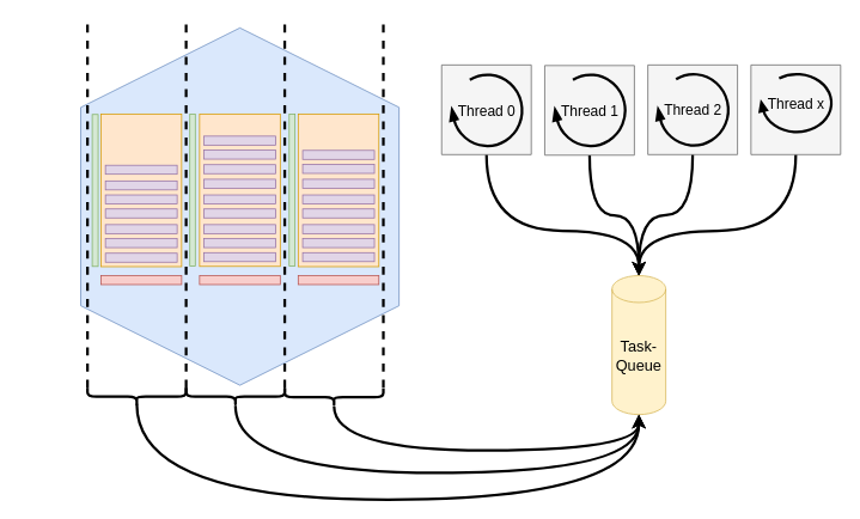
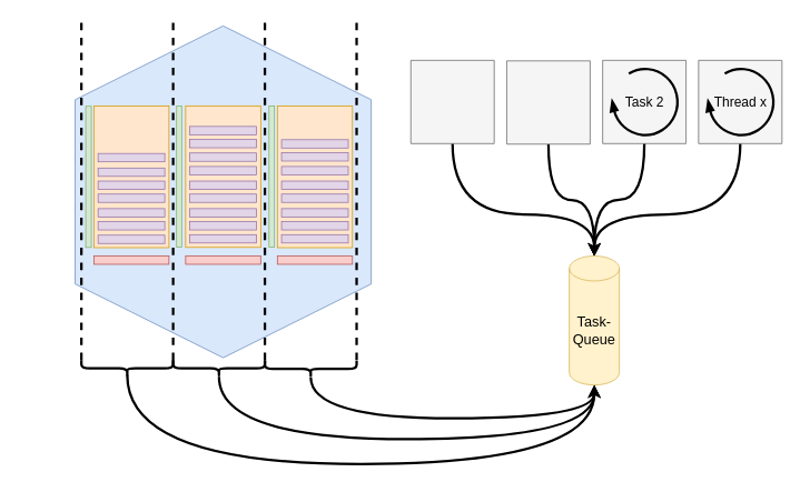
- <mxCell id="52" value="Thread x" style="verticalLabelPosition=middle;html=1;verticalAlign=middle;strokeWidth=3;shape=mxgraph.lean_mapping.physical_pull;rounded=1;shadow=0;comic=0;labelBackgroundColor=none;fillColor=#000000;fontFamily=Helvetica;fontSize=16;align=center;flipH=1;labelPosition=center;" vertex="1" parent="1"><mxGeometry x="847" y="82" width="80" height="65" as="geometry" /></mxCell>
+ <mxCell id="52" value="Thread x" style="verticalLabelPosition=middle;html=1;verticalAlign=middle;strokeWidth=3;shape=mxgraph.lean_mapping.physical_pull;rounded=1;shadow=0;comic=0;labelBackgroundColor=none;fillColor=#000000;fontFamily=Helvetica;fontSize=16;align=center;flipH=1;labelPosition=center;" vertex="1" parent="1"><mxGeometry x="847" y="82" width="80" height="80" as="geometry" /></mxCell>
- <mxCell id="49" value="Thread 0" style="verticalLabelPosition=middle;html=1;verticalAlign=middle;strokeWidth=3;shape=mxgraph.lean_mapping.physical_pull;rounded=1;shadow=0;comic=0;labelBackgroundColor=none;fillColor=#000000;fontFamily=Helvetica;fontSize=16;align=center;flipH=1;labelPosition=center;" vertex="1" parent="1"><mxGeometry x="502" y="82.63" width="80" height="80" as="geometry" /></mxCell>
- <mxCell id="50" value="Thread 1" style="verticalLabelPosition=middle;html=1;verticalAlign=middle;strokeWidth=3;shape=mxgraph.lean_mapping.physical_pull;rounded=1;shadow=0;comic=0;labelBackgroundColor=none;fillColor=#000000;fontFamily=Helvetica;fontSize=16;align=center;flipH=1;labelPosition=center;" vertex="1" parent="1"><mxGeometry x="617" y="82.63" width="80" height="80" as="geometry" /></mxCell>
- <mxCell id="51" value="Thread 2" style="verticalLabelPosition=middle;html=1;verticalAlign=middle;strokeWidth=3;shape=mxgraph.lean_mapping.physical_pull;rounded=1;shadow=0;comic=0;labelBackgroundColor=none;fillColor=#000000;fontFamily=Helvetica;fontSize=16;align=center;flipH=1;labelPosition=center;" vertex="1" parent="1"><mxGeometry x="732" y="82" width="80" height="80" as="geometry" /></mxCell>
+ <mxCell id="51" value="Task 2" style="verticalLabelPosition=middle;html=1;verticalAlign=middle;strokeWidth=3;shape=mxgraph.lean_mapping.physical_pull;rounded=1;shadow=0;comic=0;labelBackgroundColor=none;fillColor=#000000;fontFamily=Helvetica;fontSize=16;align=center;flipH=1;labelPosition=center;" vertex="1" parent="1"><mxGeometry x="732" y="82" width="80" height="80" as="geometry" /></mxCell>
